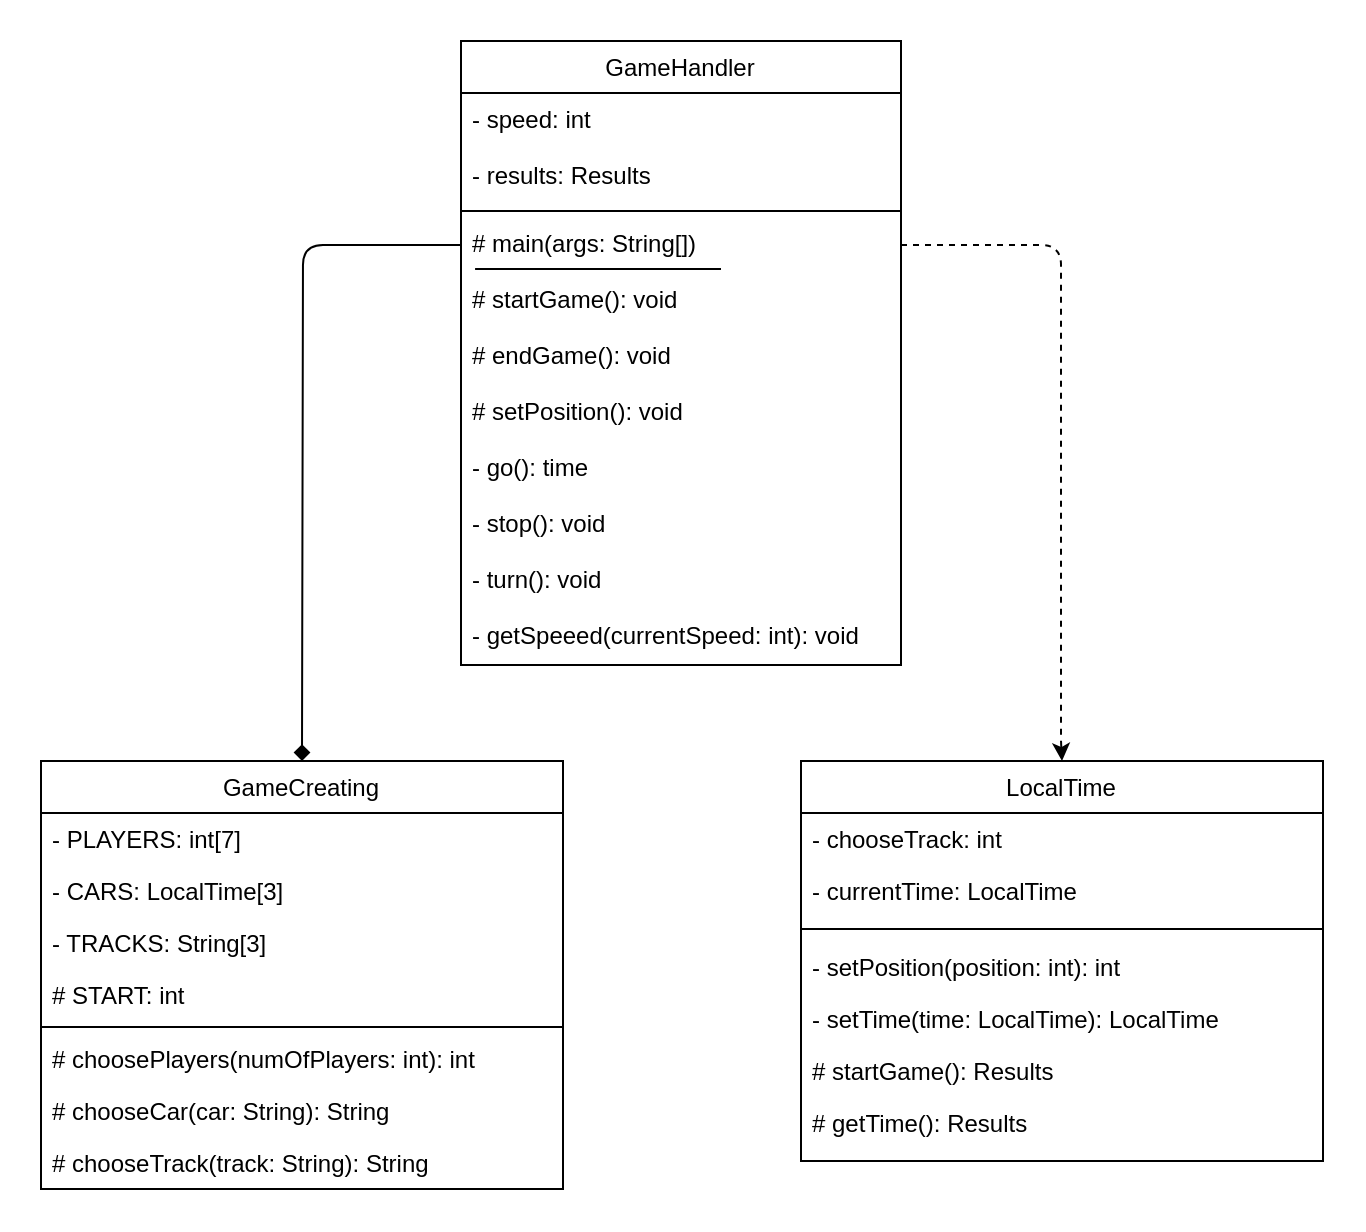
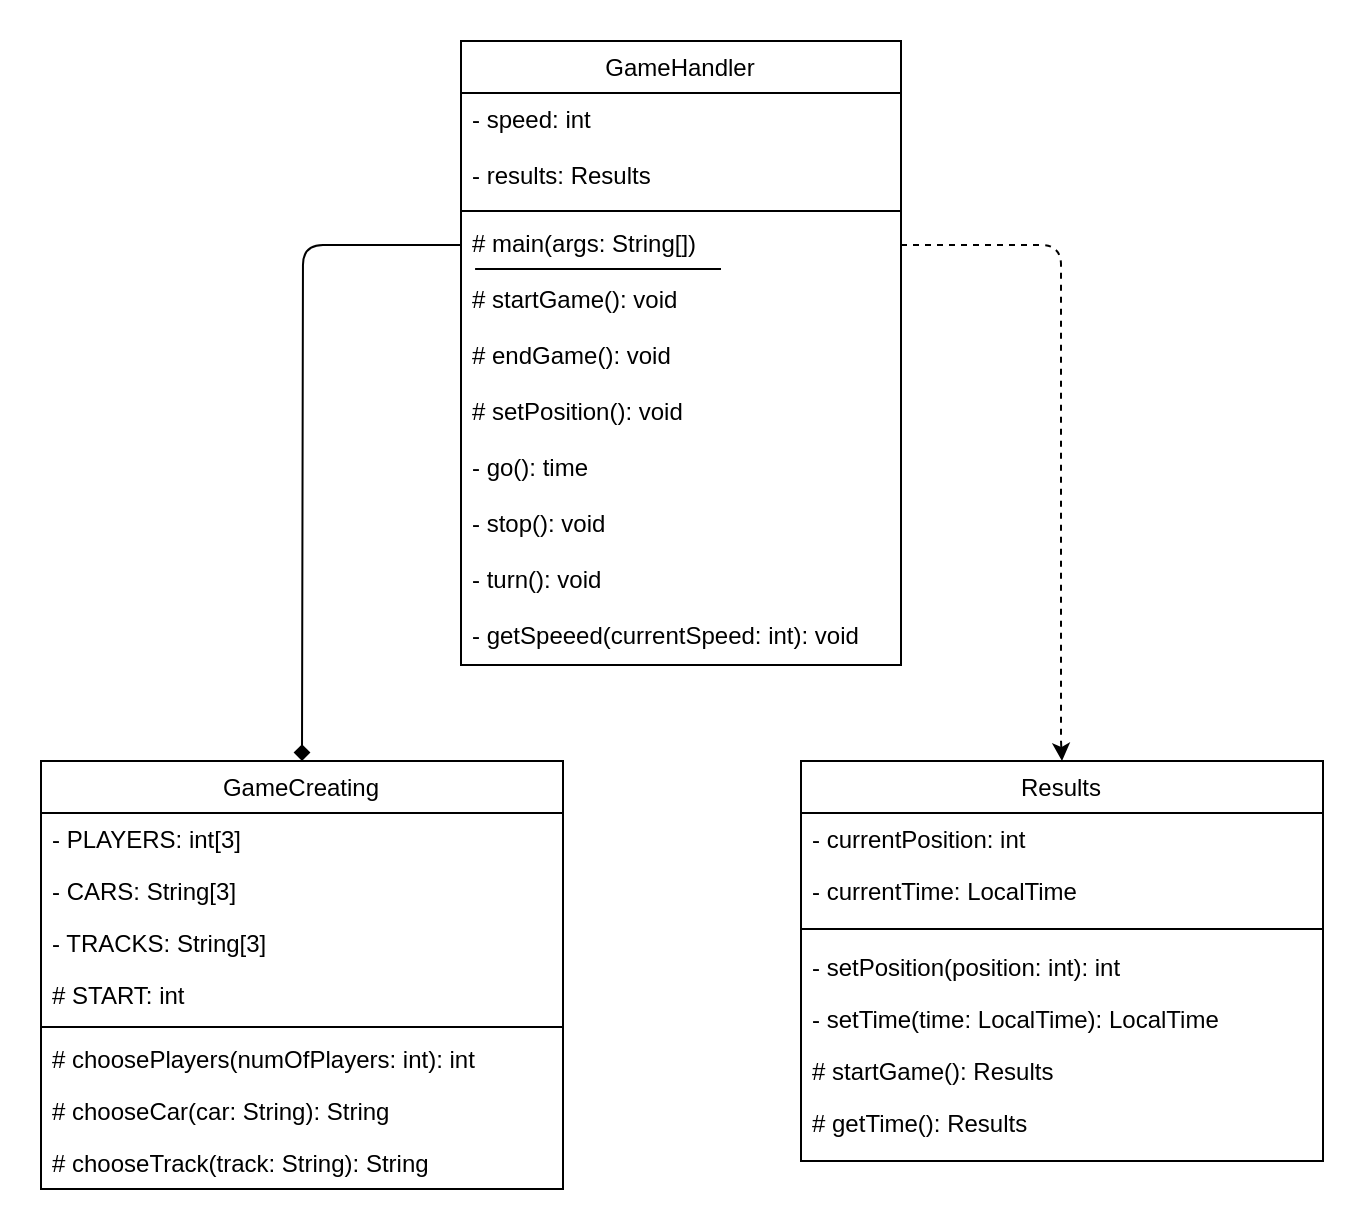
- <mxCell id="24" value="LocalTime" style="swimlane;fontStyle=0;align=center;verticalAlign=top;childLayout=stackLayout;horizontal=1;startSize=26;horizontalStack=0;resizeParent=1;resizeLast=0;collapsible=1;marginBottom=0;rounded=0;shadow=0;strokeWidth=1;" parent="1" vertex="1"><mxGeometry x="400" y="380" width="261" height="200" as="geometry"><mxRectangle x="130" y="380" width="160" height="26" as="alternateBounds" /></mxGeometry></mxCell>
+ <mxCell id="24" value="Results" style="swimlane;fontStyle=0;align=center;verticalAlign=top;childLayout=stackLayout;horizontal=1;startSize=26;horizontalStack=0;resizeParent=1;resizeLast=0;collapsible=1;marginBottom=0;rounded=0;shadow=0;strokeWidth=1;" parent="1" vertex="1"><mxGeometry x="400" y="380" width="261" height="200" as="geometry"><mxRectangle x="130" y="380" width="160" height="26" as="alternateBounds" /></mxGeometry></mxCell>
- <mxCell id="16" value="- PLAYERS: int[7]" style="text;align=left;verticalAlign=top;spacingLeft=4;spacingRight=4;overflow=hidden;rotatable=0;points=[[0,0.5],[1,0.5]];portConstraint=eastwest;rounded=0;shadow=0;html=0;" parent="15" vertex="1"><mxGeometry y="26" width="261" height="26" as="geometry" /></mxCell>
+ <mxCell id="16" value="- PLAYERS: int[3]" style="text;align=left;verticalAlign=top;spacingLeft=4;spacingRight=4;overflow=hidden;rotatable=0;points=[[0,0.5],[1,0.5]];portConstraint=eastwest;rounded=0;shadow=0;html=0;" parent="15" vertex="1"><mxGeometry y="26" width="261" height="26" as="geometry" /></mxCell>
- <mxCell id="25" value="- chooseTrack: int" style="text;align=left;verticalAlign=top;spacingLeft=4;spacingRight=4;overflow=hidden;rotatable=0;points=[[0,0.5],[1,0.5]];portConstraint=eastwest;" parent="24" vertex="1"><mxGeometry y="26" width="261" height="26" as="geometry" /></mxCell>
+ <mxCell id="25" value="- currentPosition: int" style="text;align=left;verticalAlign=top;spacingLeft=4;spacingRight=4;overflow=hidden;rotatable=0;points=[[0,0.5],[1,0.5]];portConstraint=eastwest;" parent="24" vertex="1"><mxGeometry y="26" width="261" height="26" as="geometry" /></mxCell>
- <mxCell id="17" value="- CARS: LocalTime[3]" style="text;align=left;verticalAlign=top;spacingLeft=4;spacingRight=4;overflow=hidden;rotatable=0;points=[[0,0.5],[1,0.5]];portConstraint=eastwest;" parent="15" vertex="1"><mxGeometry y="52" width="261" height="26" as="geometry" /></mxCell>
+ <mxCell id="17" value="- CARS: String[3]" style="text;align=left;verticalAlign=top;spacingLeft=4;spacingRight=4;overflow=hidden;rotatable=0;points=[[0,0.5],[1,0.5]];portConstraint=eastwest;" parent="15" vertex="1"><mxGeometry y="52" width="261" height="26" as="geometry" /></mxCell>
